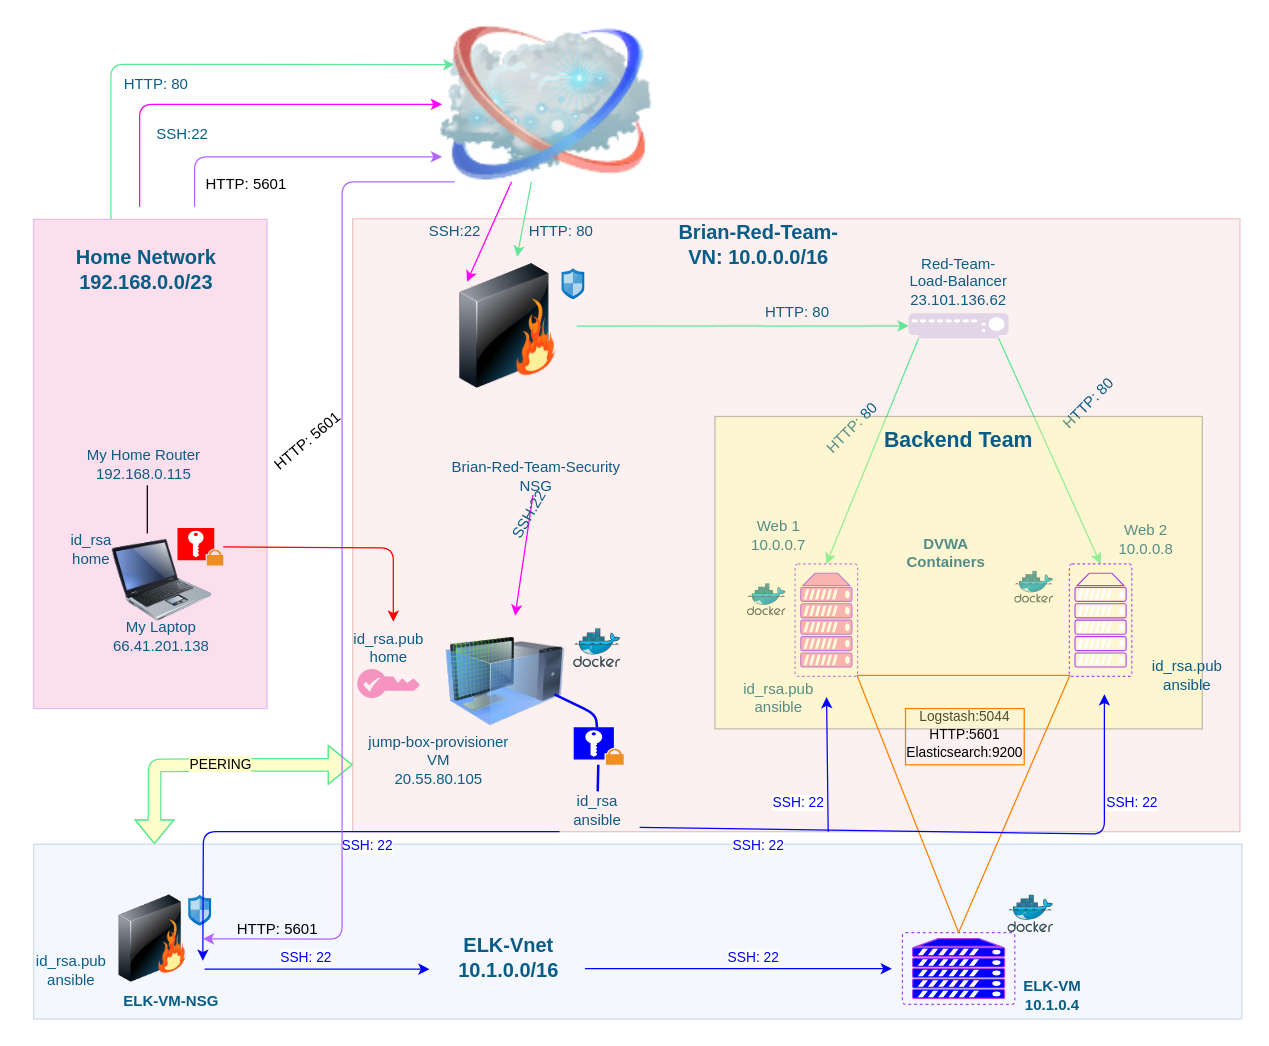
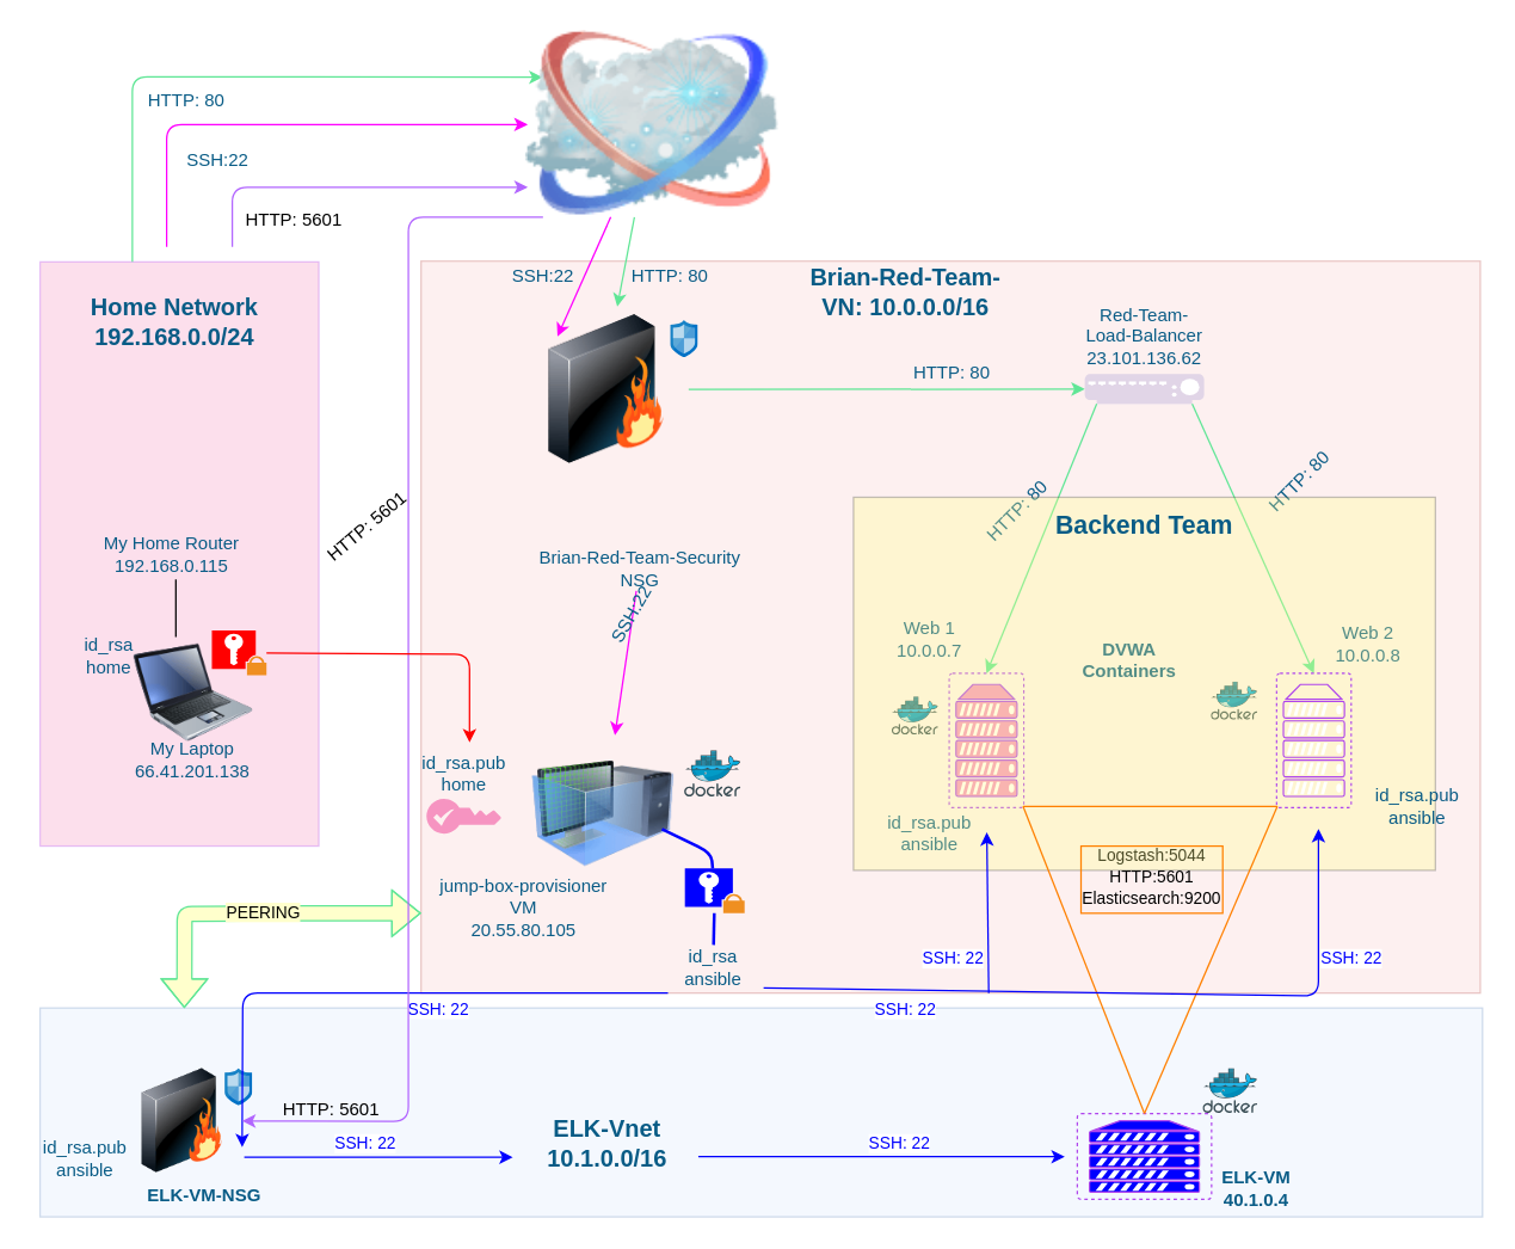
- <mxCell id="56" value="&lt;b&gt;Home Network&lt;br style=&quot;font-size: 16px&quot;&gt;192.168.0.0/23&lt;/b&gt;" style="text;html=1;align=center;verticalAlign=middle;resizable=0;points=[];autosize=1;fontColor=#095C86;fontSize=16;" parent="1" vertex="1"><mxGeometry x="50.6" y="194.5" width="130" height="40" as="geometry" /></mxCell>
+ <mxCell id="56" value="&lt;b&gt;Home Network&lt;br style=&quot;font-size: 16px&quot;&gt;192.168.0.0/24&lt;/b&gt;" style="text;html=1;align=center;verticalAlign=middle;resizable=0;points=[];autosize=1;fontColor=#095C86;fontSize=16;" parent="1" vertex="1"><mxGeometry x="50.6" y="194.5" width="130" height="40" as="geometry" /></mxCell>
- <mxCell id="24" value="&lt;b&gt;ELK-VM&lt;br&gt;10.1.0.4&lt;/b&gt;" style="text;html=1;align=center;verticalAlign=middle;resizable=0;points=[];autosize=1;fontColor=#095C86;" parent="1" vertex="1"><mxGeometry x="811.35" y="781.25" width="60" height="30" as="geometry" /></mxCell>
+ <mxCell id="24" value="&lt;b&gt;ELK-VM&lt;br&gt;40.1.0.4&lt;/b&gt;" style="text;html=1;align=center;verticalAlign=middle;resizable=0;points=[];autosize=1;fontColor=#095C86;" parent="1" vertex="1"><mxGeometry x="811.35" y="781.25" width="60" height="30" as="geometry" /></mxCell>
